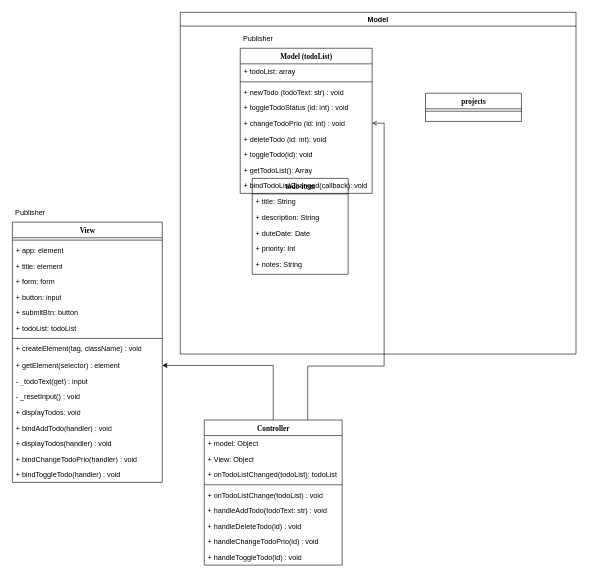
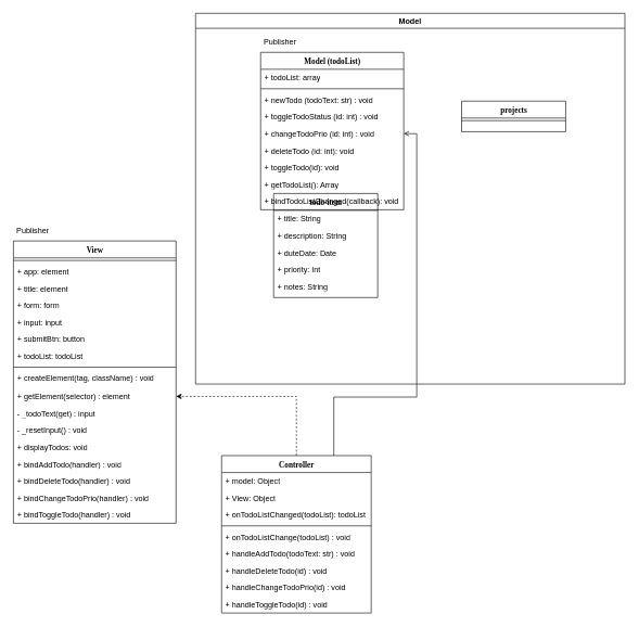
- <mxCell id="7" value="+ button: input" style="text;html=1;strokeColor=none;fillColor=none;align=left;verticalAlign=top;spacingLeft=4;spacingRight=4;whiteSpace=wrap;overflow=hidden;rotatable=0;points=[[0,0.5],[1,0.5]];portConstraint=eastwest;" parent="2" vertex="1"><mxGeometry y="112" width="250" height="26" as="geometry" /></mxCell>
+ <mxCell id="7" value="+ input: input" style="text;html=1;strokeColor=none;fillColor=none;align=left;verticalAlign=top;spacingLeft=4;spacingRight=4;whiteSpace=wrap;overflow=hidden;rotatable=0;points=[[0,0.5],[1,0.5]];portConstraint=eastwest;" parent="2" vertex="1"><mxGeometry y="112" width="250" height="26" as="geometry" /></mxCell>
- <mxCell id="20" style="edgeStyle=orthogonalEdgeStyle;rounded=0;orthogonalLoop=1;jettySize=auto;html=1;entryX=1;entryY=0.5;entryDx=0;entryDy=0;endArrow=classic;endFill=1;" parent="1" source="22" target="12" edge="1"><mxGeometry relative="1" as="geometry" /></mxCell>
+ <mxCell id="20" style="edgeStyle=orthogonalEdgeStyle;rounded=0;orthogonalLoop=1;jettySize=auto;html=1;entryX=1;entryY=0.5;entryDx=0;entryDy=0;endArrow=classic;endFill=1;dashed=1;" parent="1" source="22" target="12" edge="1"><mxGeometry relative="1" as="geometry" /></mxCell>
- <mxCell id="17" value="+ displayTodos(handler) : void" style="text;html=1;strokeColor=none;fillColor=none;align=left;verticalAlign=top;spacingLeft=4;spacingRight=4;whiteSpace=wrap;overflow=hidden;rotatable=0;points=[[0,0.5],[1,0.5]];portConstraint=eastwest;" parent="2" vertex="1"><mxGeometry y="356" width="250" height="26" as="geometry" /></mxCell>
+ <mxCell id="17" value="+ bindDeleteTodo(handler) : void" style="text;html=1;strokeColor=none;fillColor=none;align=left;verticalAlign=top;spacingLeft=4;spacingRight=4;whiteSpace=wrap;overflow=hidden;rotatable=0;points=[[0,0.5],[1,0.5]];portConstraint=eastwest;" parent="2" vertex="1"><mxGeometry y="356" width="250" height="26" as="geometry" /></mxCell>
